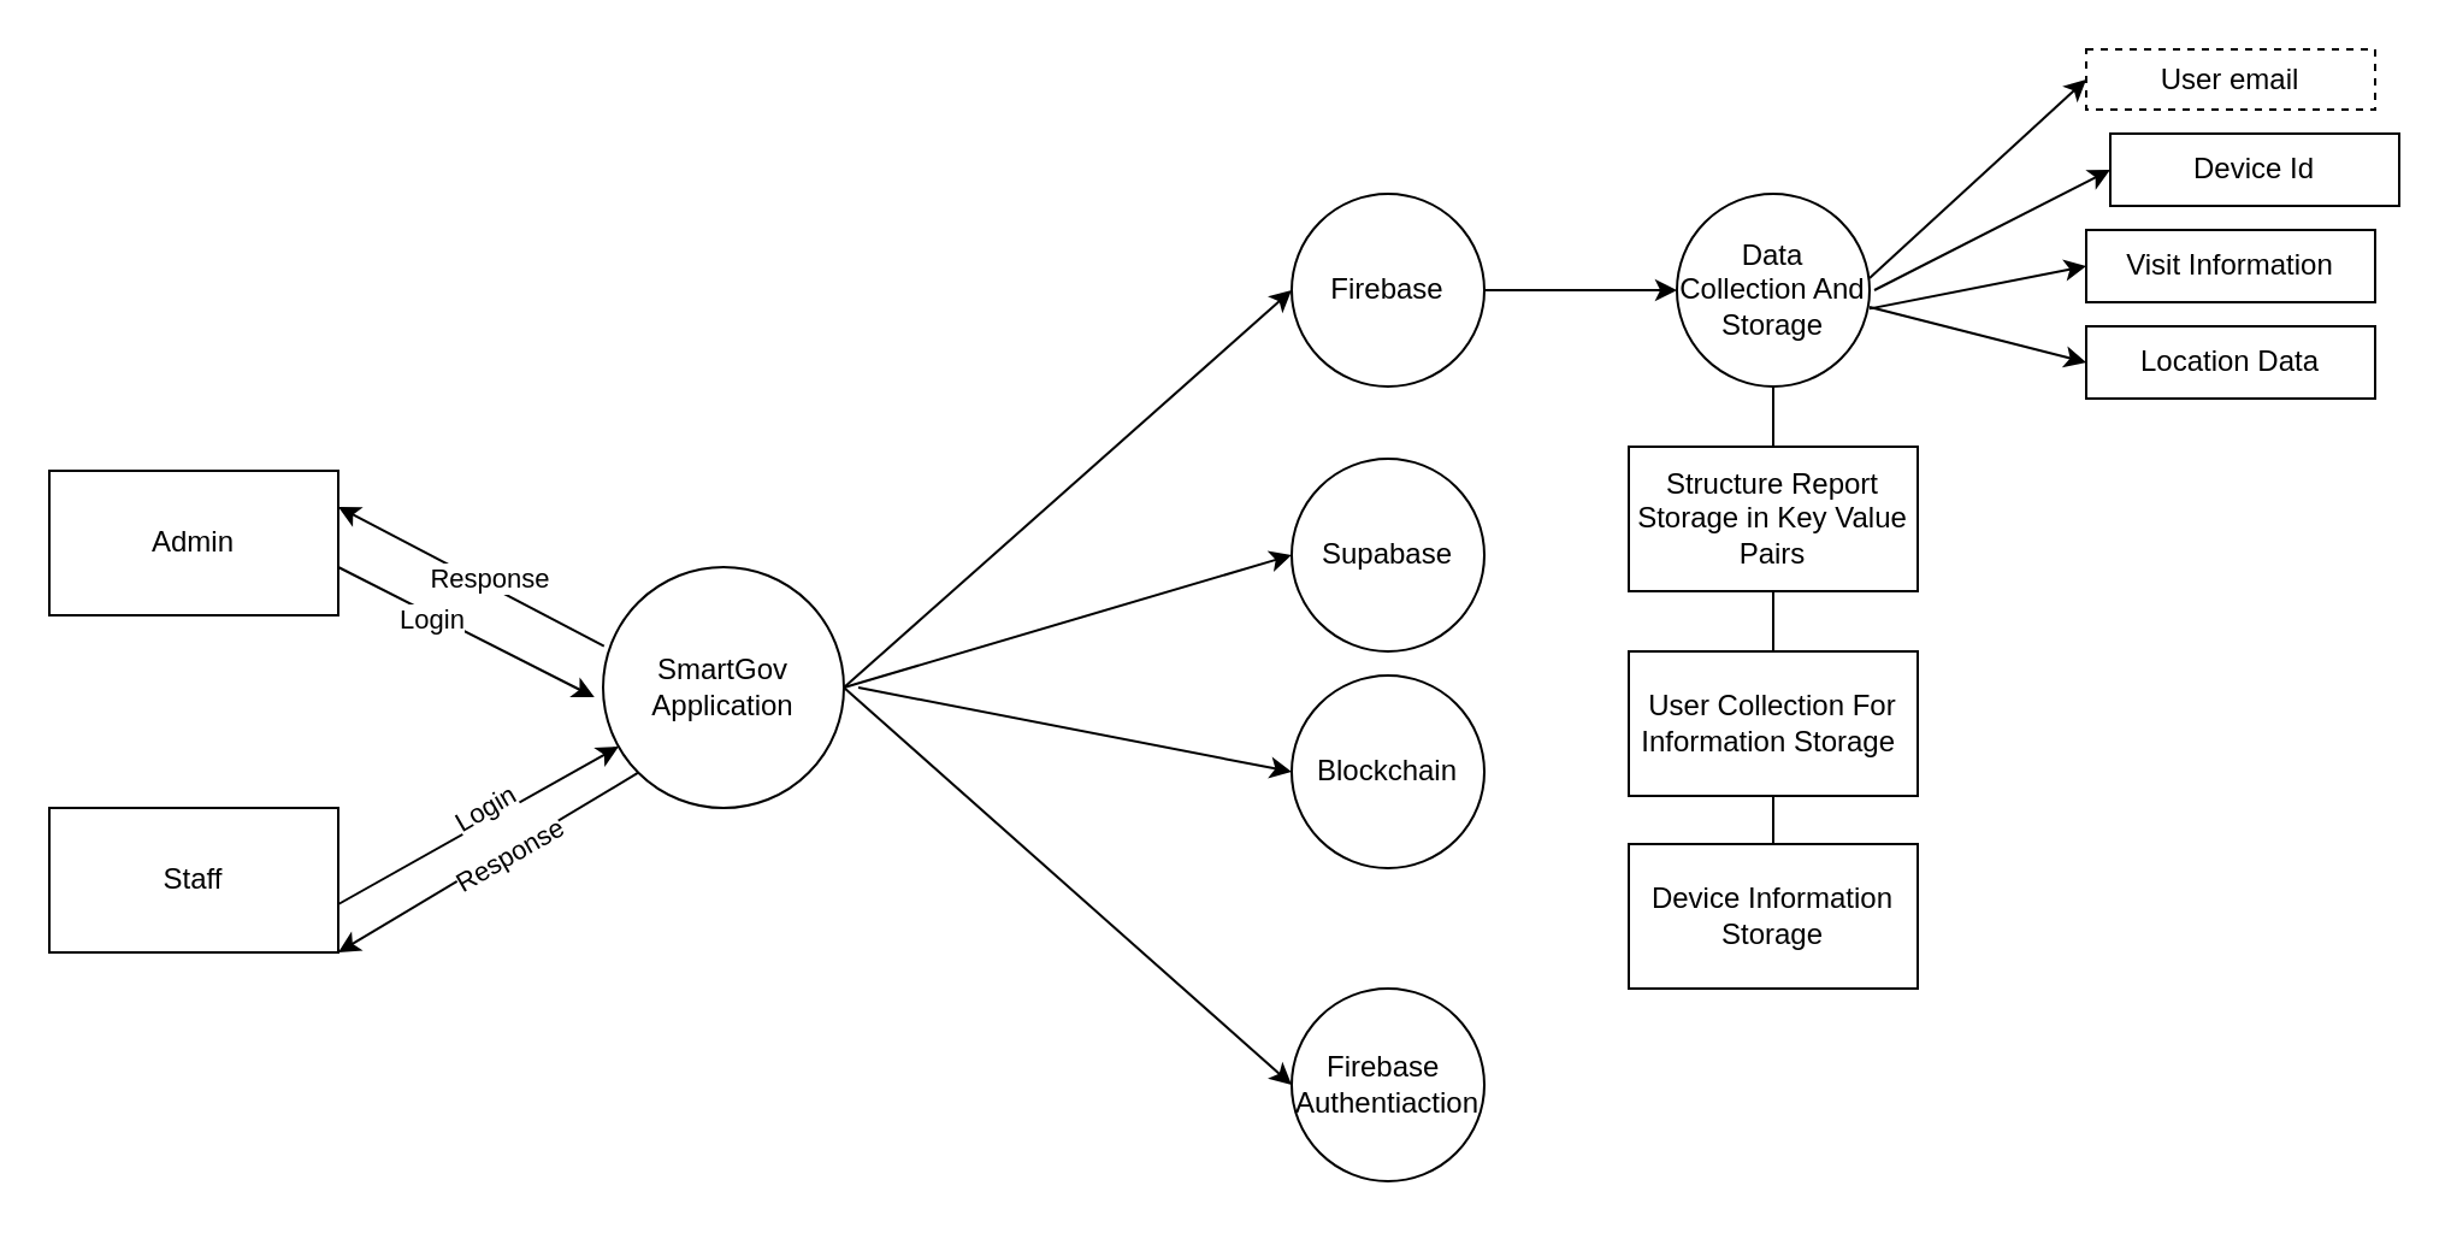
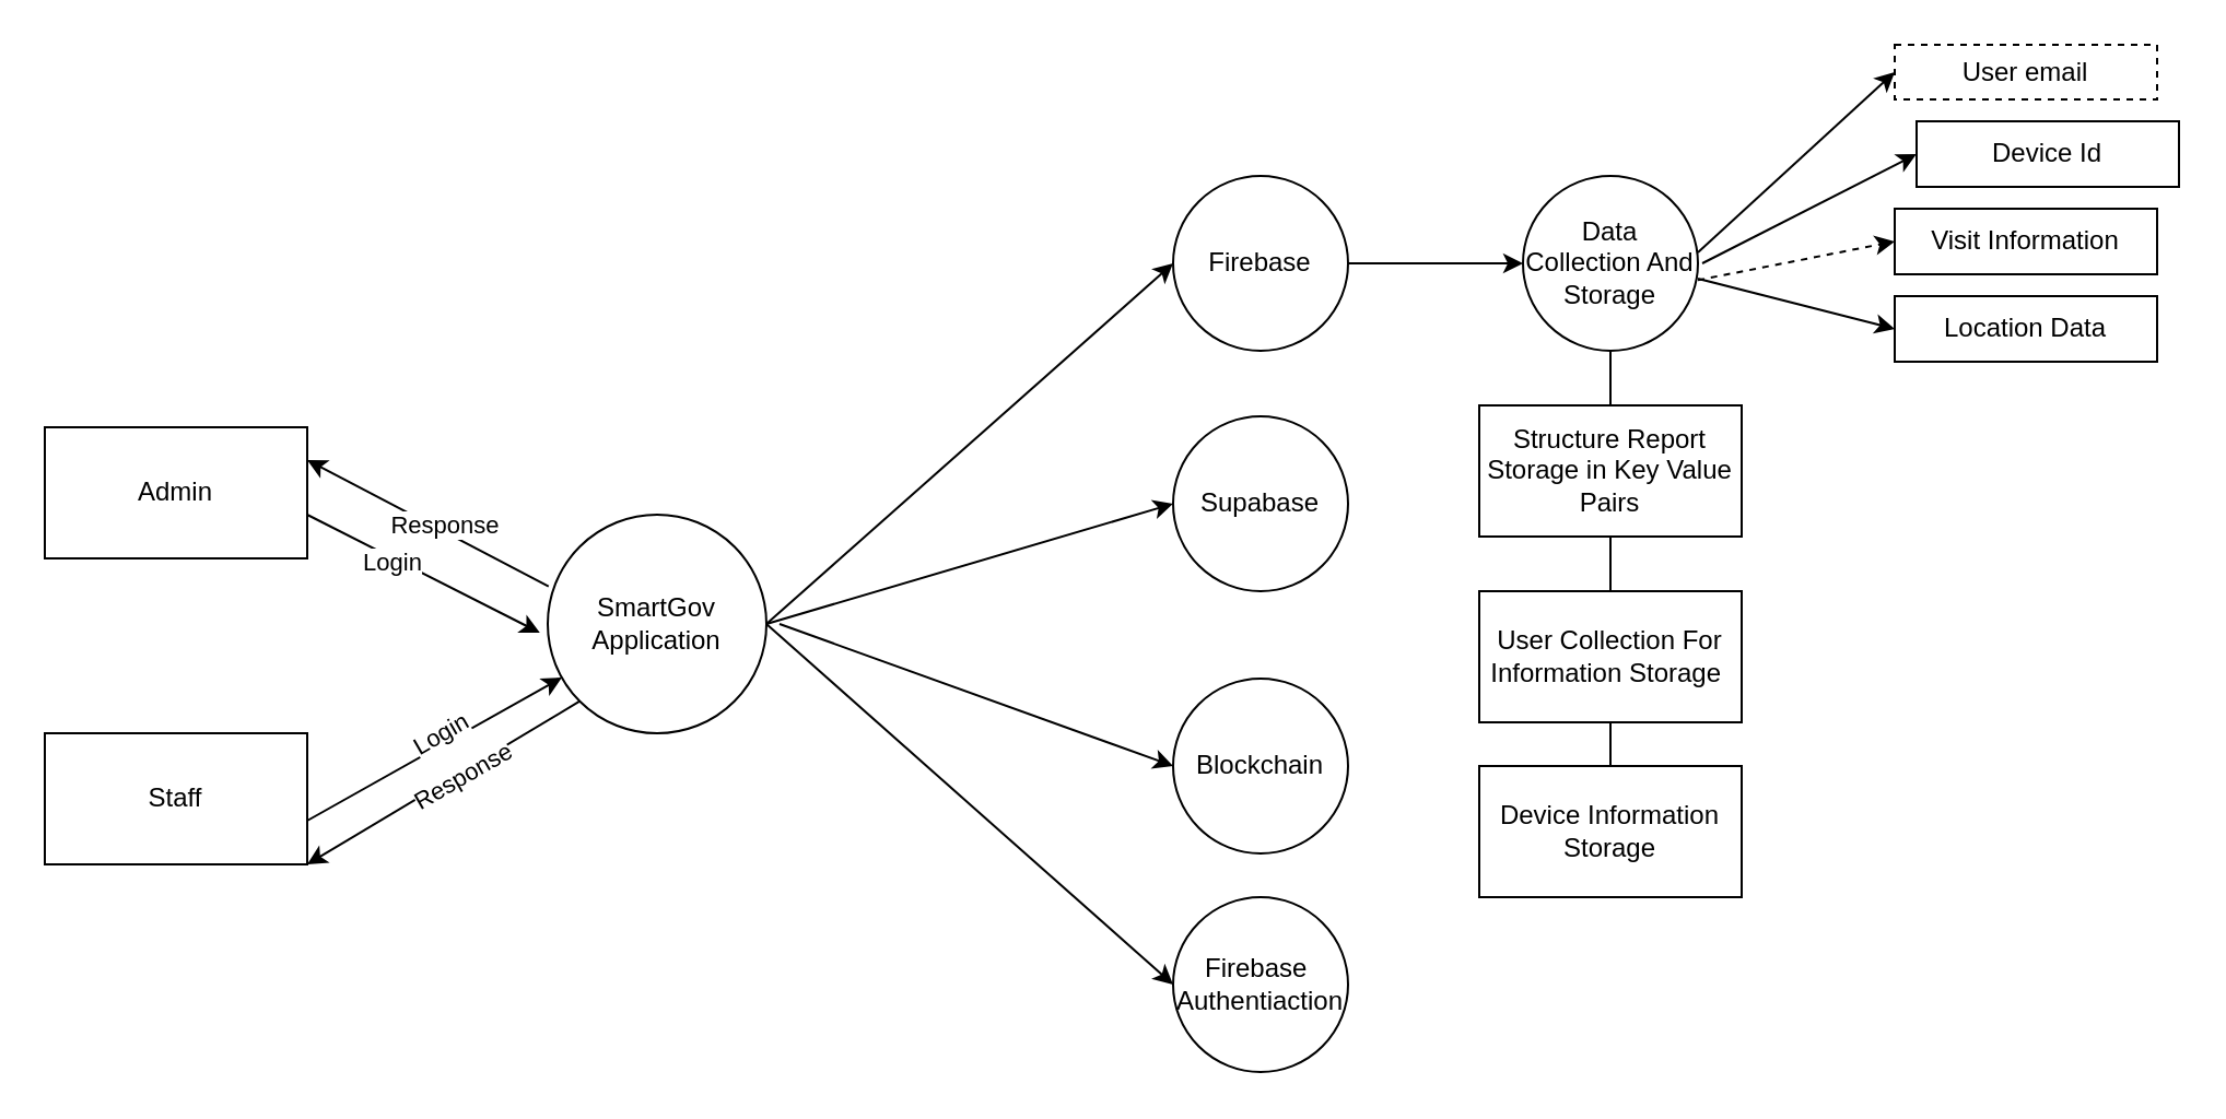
- <mxCell id="34" value="" style="endArrow=classic;html=1;rounded=0;exitX=1;exitY=0.596;exitDx=0;exitDy=0;exitPerimeter=0;entryX=0;entryY=0.5;entryDx=0;entryDy=0;" edge="1" parent="1" source="22" target="33"><mxGeometry width="50" height="50" relative="1" as="geometry"><mxPoint x="656" y="275" as="sourcePoint" /><mxPoint x="706" y="225" as="targetPoint" /></mxGeometry></mxCell>
+ <mxCell id="34" value="" style="endArrow=classic;html=1;rounded=0;exitX=1;exitY=0.596;exitDx=0;exitDy=0;exitPerimeter=0;entryX=0;entryY=0.5;entryDx=0;entryDy=0;dashed=1;" edge="1" parent="1" source="22" target="33"><mxGeometry width="50" height="50" relative="1" as="geometry"><mxPoint x="656" y="275" as="sourcePoint" /><mxPoint x="706" y="225" as="targetPoint" /></mxGeometry></mxCell>
- <mxCell id="16" value="Blockchain" style="ellipse;whiteSpace=wrap;html=1;aspect=fixed;" vertex="1" parent="1"><mxGeometry x="536" y="280" width="80" height="80" as="geometry" /></mxCell>
+ <mxCell id="16" value="Blockchain" style="ellipse;whiteSpace=wrap;html=1;aspect=fixed;" vertex="1" parent="1"><mxGeometry x="536" y="310" width="80" height="80" as="geometry" /></mxCell>
